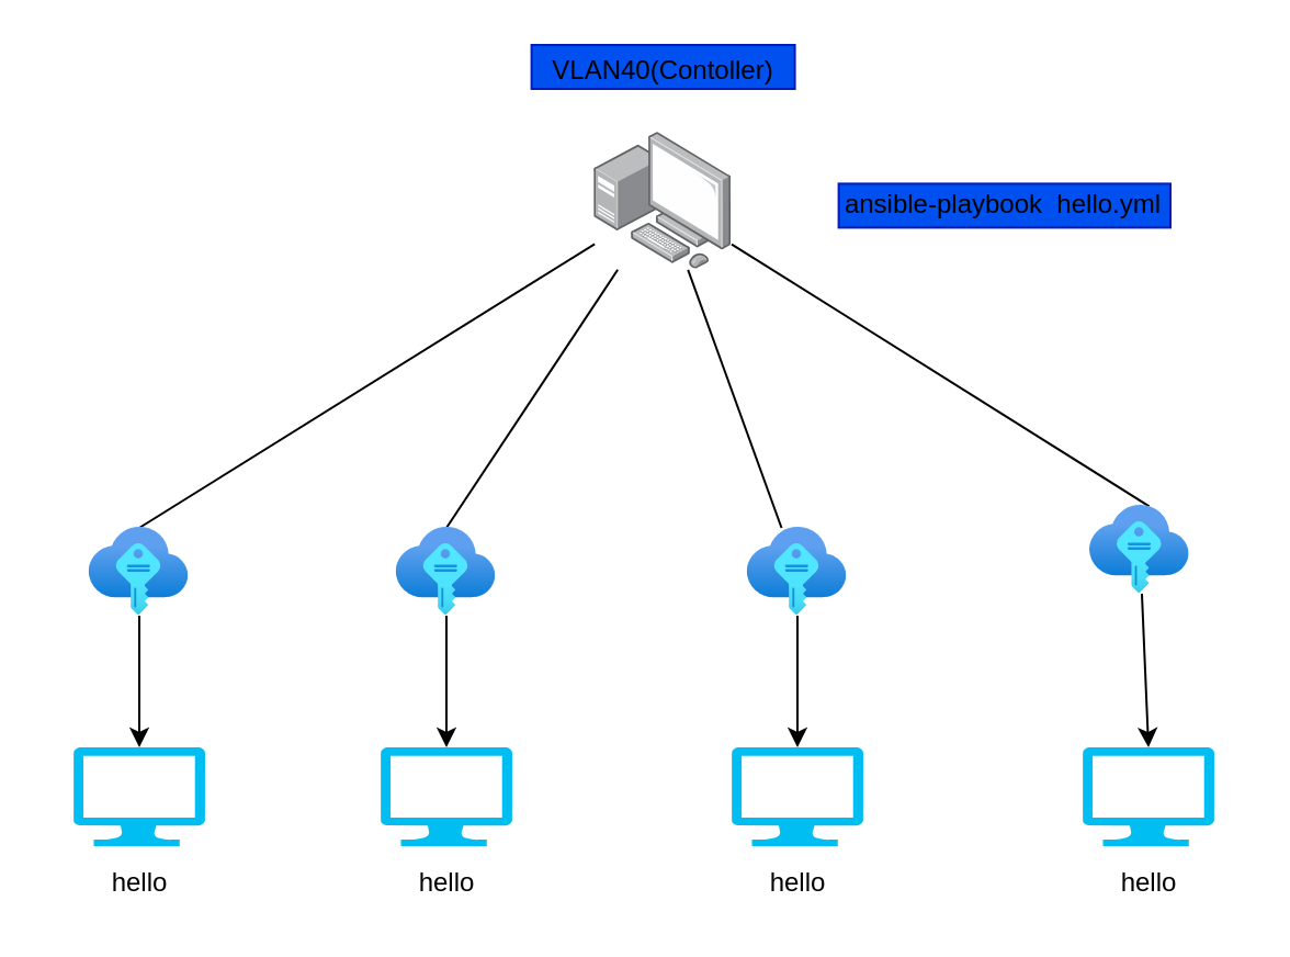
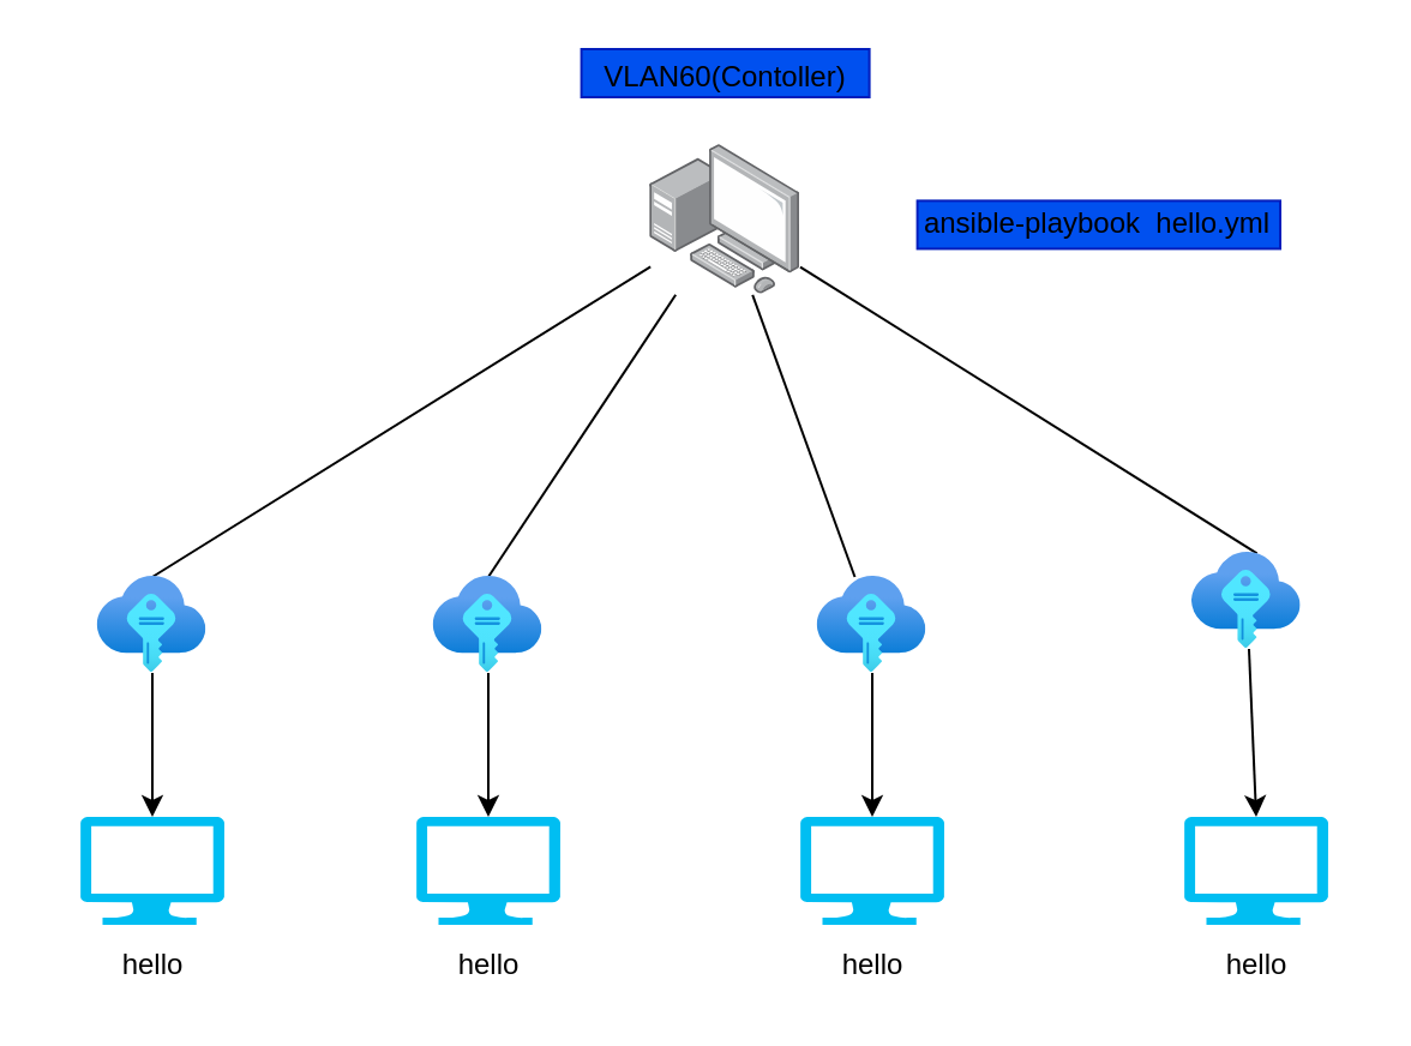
- <mxCell id="26" value="VLAN40(Contoller)" style="text;html=1;strokeColor=none;fillColor=none;align=center;verticalAlign=middle;whiteSpace=wrap;rounded=0;" vertex="1" parent="1"><mxGeometry x="221.8" y="20" width="160" height="24" as="geometry" /></mxCell>
+ <mxCell id="26" value="VLAN60(Contoller)" style="text;html=1;strokeColor=none;fillColor=none;align=center;verticalAlign=middle;whiteSpace=wrap;rounded=0;" vertex="1" parent="1"><mxGeometry x="221.8" y="20" width="160" height="24" as="geometry" /></mxCell>
